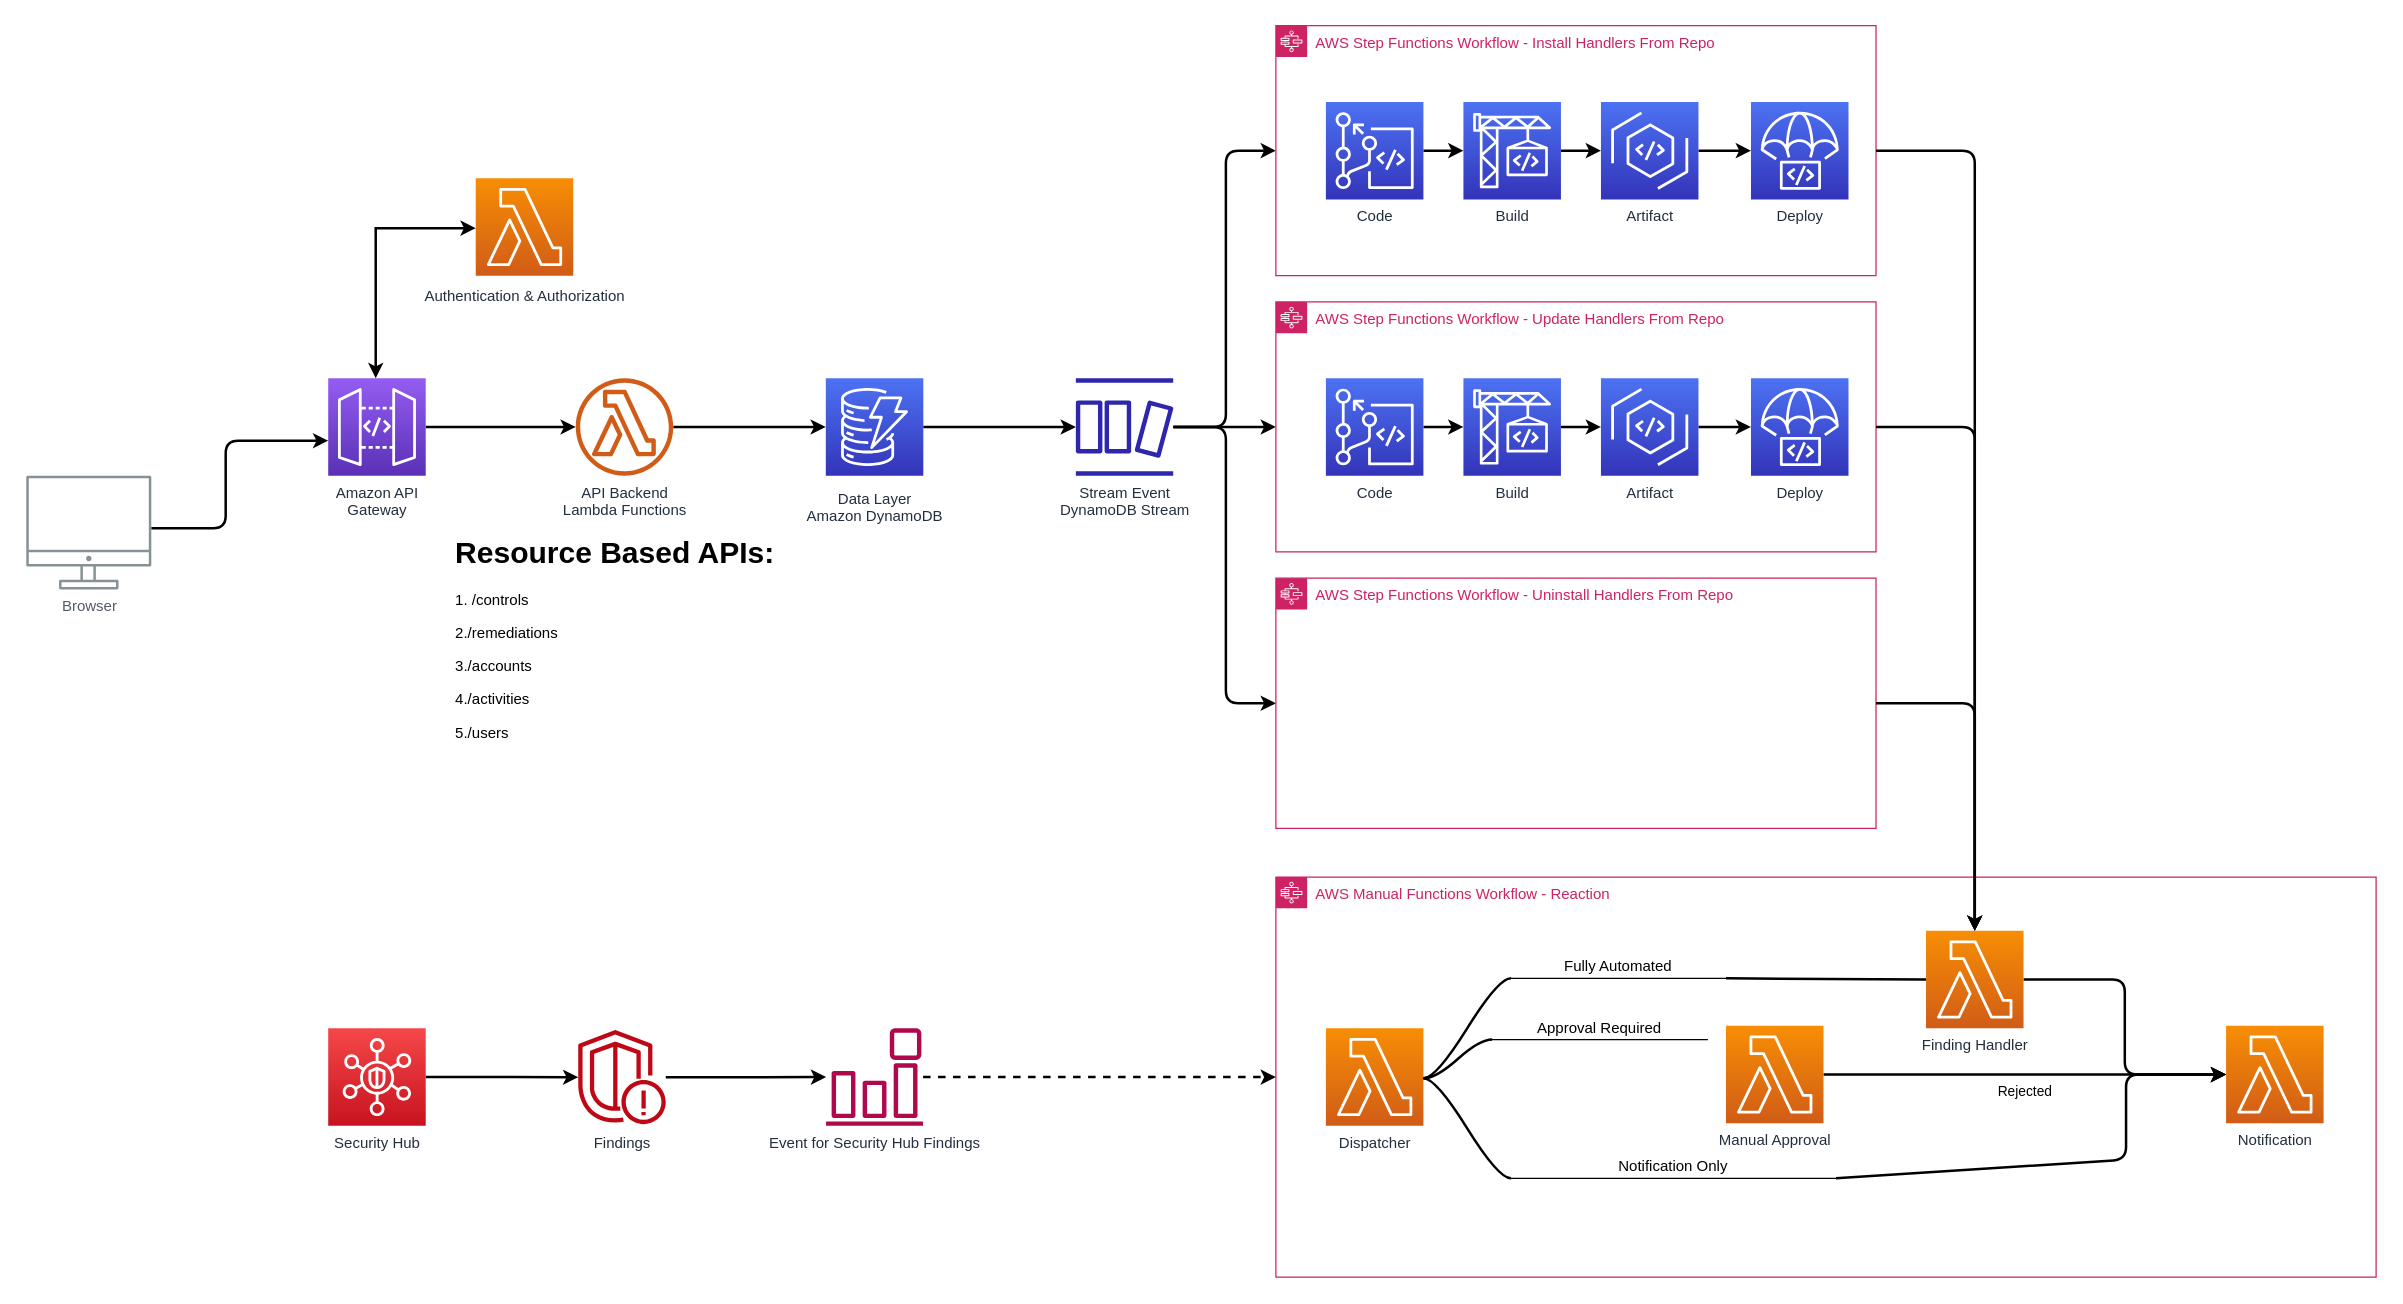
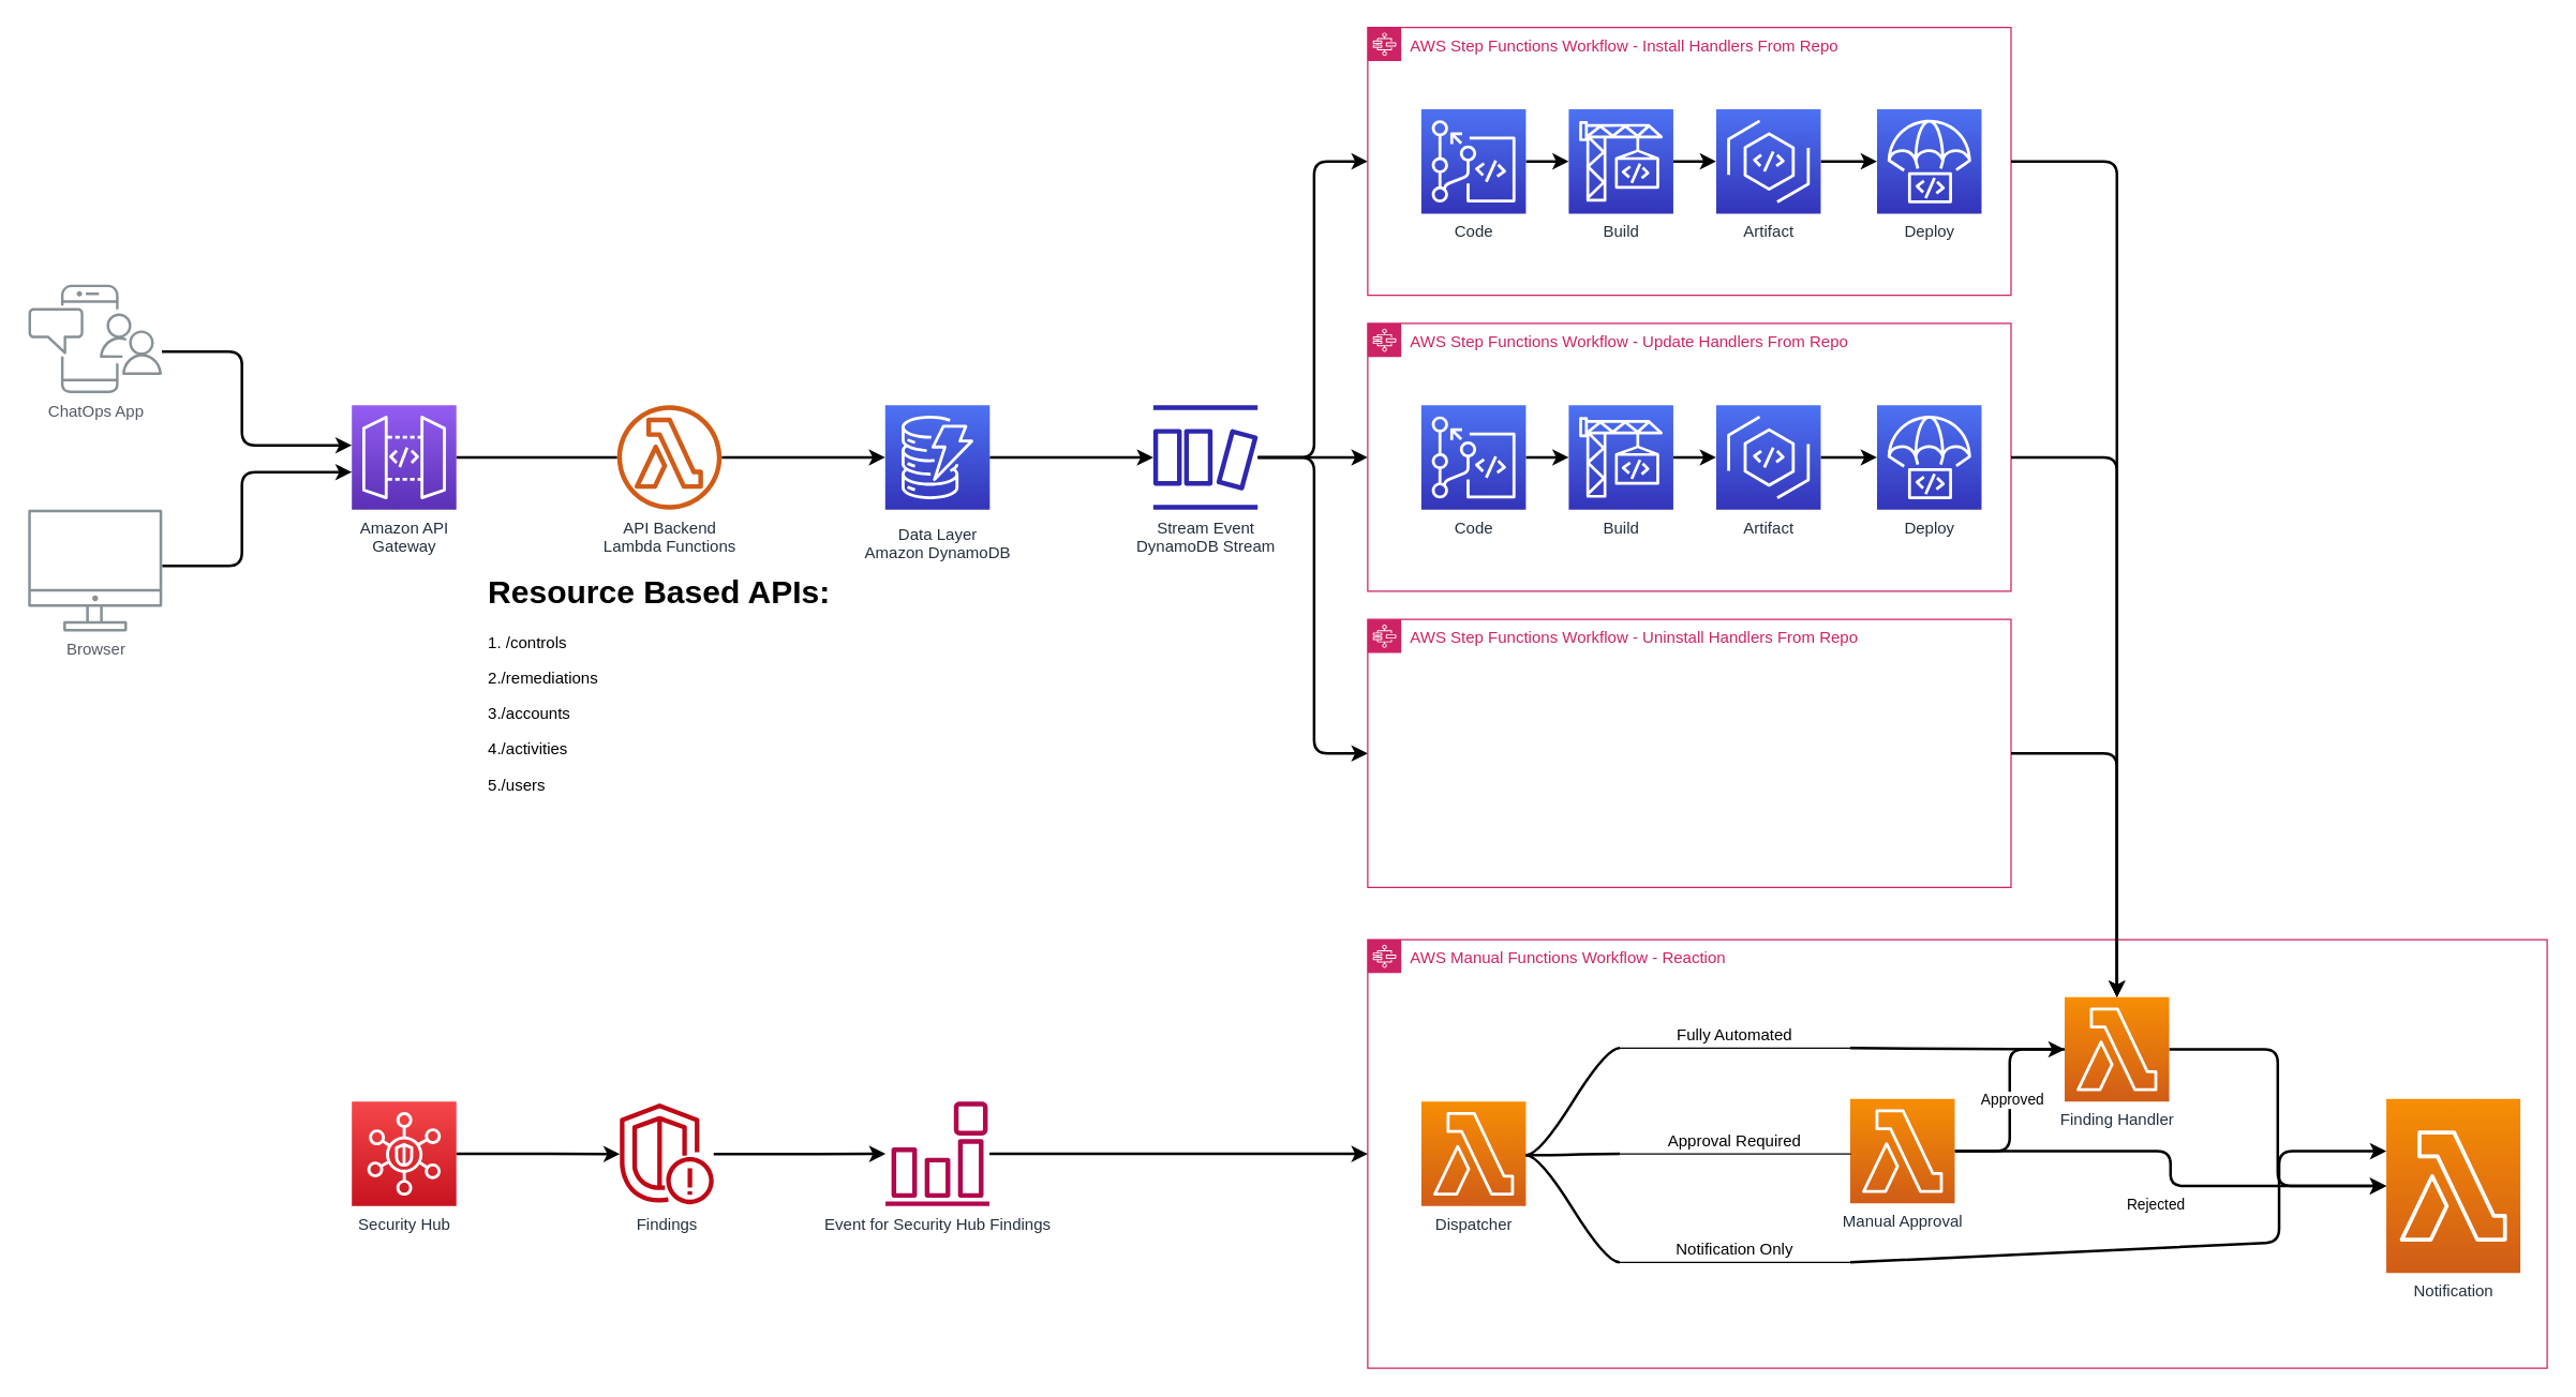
- <mxCell id="7" value="Authentication &amp;amp; Authorization" style="outlineConnect=0;fontColor=#232F3E;gradientColor=#F78E04;gradientDirection=north;fillColor=#D05C17;strokeColor=#ffffff;dashed=0;verticalLabelPosition=bottom;verticalAlign=top;align=center;html=1;fontSize=12;fontStyle=0;aspect=fixed;shape=mxgraph.aws4.resourceIcon;resIcon=mxgraph.aws4.lambda;labelBackgroundColor=#ffffff;spacingTop=3;" parent="1" vertex="1"><mxGeometry x="380" y="142" width="78" height="78" as="geometry" /></mxCell>
- <mxCell id="9" style="edgeStyle=orthogonalEdgeStyle;rounded=0;orthogonalLoop=1;jettySize=auto;html=1;strokeWidth=2;startArrow=classic;startFill=1;" edge="1" parent="1" source="10" target="7"><mxGeometry relative="1" as="geometry"><Array as="points"><mxPoint x="300" y="182" /></Array></mxGeometry></mxCell>
+ <mxCell id="6" value="ChatOps App" style="outlineConnect=0;gradientColor=none;fontColor=#545B64;strokeColor=none;fillColor=#879196;dashed=0;verticalLabelPosition=bottom;verticalAlign=top;align=center;html=1;fontSize=12;fontStyle=0;aspect=fixed;shape=mxgraph.aws4.illustration_notification;pointerEvents=1;labelBackgroundColor=#ffffff;" parent="1" vertex="1"><mxGeometry x="20.5" y="212" width="100" height="81" as="geometry" /></mxCell>
+ <mxCell id="5" style="edgeStyle=orthogonalEdgeStyle;rounded=1;orthogonalLoop=1;jettySize=auto;html=1;strokeWidth=2;startArrow=none;startFill=0;" edge="1" parent="1" source="6" target="10"><mxGeometry relative="1" as="geometry"><Array as="points"><mxPoint x="180" y="262" /><mxPoint x="180" y="332" /></Array></mxGeometry></mxCell>
- <mxCell id="8" style="edgeStyle=orthogonalEdgeStyle;rounded=0;orthogonalLoop=1;jettySize=auto;html=1;strokeWidth=2;" edge="1" parent="1" source="10" target="12"><mxGeometry relative="1" as="geometry" /></mxCell>
+ <mxCell id="8" style="edgeStyle=orthogonalEdgeStyle;rounded=0;orthogonalLoop=1;jettySize=auto;html=1;strokeWidth=2;endArrow=none;" edge="1" parent="1" source="10" target="12"><mxGeometry relative="1" as="geometry" /></mxCell>
- <mxCell id="54" value="Approval Required" style="whiteSpace=wrap;html=1;shape=partialRectangle;top=0;left=0;bottom=1;right=0;points=[[0,1],[1,1]];fillColor=none;align=center;verticalAlign=bottom;routingCenterY=0.5;snapToPoint=1;recursiveResize=0;autosize=1;treeFolding=1;treeMoving=1;newEdgeStyle={&quot;edgeStyle&quot;:&quot;entityRelationEdgeStyle&quot;,&quot;startArrow&quot;:&quot;none&quot;,&quot;endArrow&quot;:&quot;none&quot;,&quot;segment&quot;:10,&quot;curved&quot;:1};" vertex="1" parent="43"><mxGeometry x="173" y="101" width="172" height="29" as="geometry" /></mxCell>
+ <mxCell id="54" value="Approval Required" style="whiteSpace=wrap;html=1;shape=partialRectangle;top=0;left=0;bottom=1;right=0;points=[[0,1],[1,1]];fillColor=none;align=center;verticalAlign=bottom;routingCenterY=0.5;snapToPoint=1;recursiveResize=0;autosize=1;treeFolding=1;treeMoving=1;newEdgeStyle={&quot;edgeStyle&quot;:&quot;entityRelationEdgeStyle&quot;,&quot;startArrow&quot;:&quot;none&quot;,&quot;endArrow&quot;:&quot;none&quot;,&quot;segment&quot;:10,&quot;curved&quot;:1};" vertex="1" parent="43"><mxGeometry x="188" y="131" width="172" height="29" as="geometry" /></mxCell>
+ <mxCell id="47" style="edgeStyle=orthogonalEdgeStyle;rounded=1;orthogonalLoop=1;jettySize=auto;html=1;strokeWidth=2;startArrow=none;startFill=0;" edge="1" parent="43" source="51" target="46"><mxGeometry relative="1" as="geometry" /></mxCell>
+ <mxCell id="48" value="Approved" style="edgeLabel;html=1;align=center;verticalAlign=middle;resizable=0;points=[];" vertex="1" connectable="0" parent="47"><mxGeometry x="-0.108" y="-1" relative="1" as="geometry"><mxPoint y="-10" as="offset" /></mxGeometry></mxCell>
- <mxCell id="60" value="Notification" style="sketch=0;points=[[0,0,0],[0.25,0,0],[0.5,0,0],[0.75,0,0],[1,0,0],[0,1,0],[0.25,1,0],[0.5,1,0],[0.75,1,0],[1,1,0],[0,0.25,0],[0,0.5,0],[0,0.75,0],[1,0.25,0],[1,0.5,0],[1,0.75,0]];outlineConnect=0;fontColor=#232F3E;gradientColor=#F78E04;gradientDirection=north;fillColor=#D05C17;strokeColor=#ffffff;dashed=0;verticalLabelPosition=bottom;verticalAlign=top;align=center;html=1;fontSize=12;fontStyle=0;aspect=fixed;shape=mxgraph.aws4.resourceIcon;resIcon=mxgraph.aws4.lambda;" vertex="1" parent="43"><mxGeometry x="760" y="119" width="78" height="78" as="geometry" /></mxCell>
+ <mxCell id="60" value="Notification" style="sketch=0;points=[[0,0,0],[0.25,0,0],[0.5,0,0],[0.75,0,0],[1,0,0],[0,1,0],[0.25,1,0],[0.5,1,0],[0.75,1,0],[1,1,0],[0,0.25,0],[0,0.5,0],[0,0.75,0],[1,0.25,0],[1,0.5,0],[1,0.75,0]];outlineConnect=0;fontColor=#232F3E;gradientColor=#F78E04;gradientDirection=north;fillColor=#D05C17;strokeColor=#ffffff;dashed=0;verticalLabelPosition=bottom;verticalAlign=top;align=center;html=1;fontSize=12;fontStyle=0;aspect=fixed;shape=mxgraph.aws4.resourceIcon;resIcon=mxgraph.aws4.lambda;" vertex="1" parent="43"><mxGeometry x="760" y="119" width="100" height="130" as="geometry" /></mxCell>
- <mxCell id="61" style="edgeStyle=orthogonalEdgeStyle;rounded=1;orthogonalLoop=1;jettySize=auto;html=1;strokeWidth=2;startArrow=none;startFill=0;dashed=1;" edge="1" parent="1" source="62" target="43"><mxGeometry relative="1" as="geometry" /></mxCell>
+ <mxCell id="61" style="edgeStyle=orthogonalEdgeStyle;rounded=1;orthogonalLoop=1;jettySize=auto;html=1;strokeWidth=2;startArrow=none;startFill=0;" edge="1" parent="1" source="62" target="43"><mxGeometry relative="1" as="geometry" /></mxCell>
- <mxCell id="57" value="Notification Only" style="whiteSpace=wrap;html=1;shape=partialRectangle;top=0;left=0;bottom=1;right=0;points=[[0,1],[1,1]];fillColor=none;align=center;verticalAlign=bottom;routingCenterY=0.5;snapToPoint=1;recursiveResize=0;autosize=1;treeFolding=1;treeMoving=1;newEdgeStyle={&quot;edgeStyle&quot;:&quot;entityRelationEdgeStyle&quot;,&quot;startArrow&quot;:&quot;none&quot;,&quot;endArrow&quot;:&quot;none&quot;,&quot;segment&quot;:10,&quot;curved&quot;:1};" vertex="1" parent="43"><mxGeometry x="188" y="211" width="260" height="30" as="geometry" /></mxCell>
+ <mxCell id="57" value="Notification Only" style="whiteSpace=wrap;html=1;shape=partialRectangle;top=0;left=0;bottom=1;right=0;points=[[0,1],[1,1]];fillColor=none;align=center;verticalAlign=bottom;routingCenterY=0.5;snapToPoint=1;recursiveResize=0;autosize=1;treeFolding=1;treeMoving=1;newEdgeStyle={&quot;edgeStyle&quot;:&quot;entityRelationEdgeStyle&quot;,&quot;startArrow&quot;:&quot;none&quot;,&quot;endArrow&quot;:&quot;none&quot;,&quot;segment&quot;:10,&quot;curved&quot;:1};" vertex="1" parent="43"><mxGeometry x="188" y="211" width="172" height="30" as="geometry" /></mxCell>
